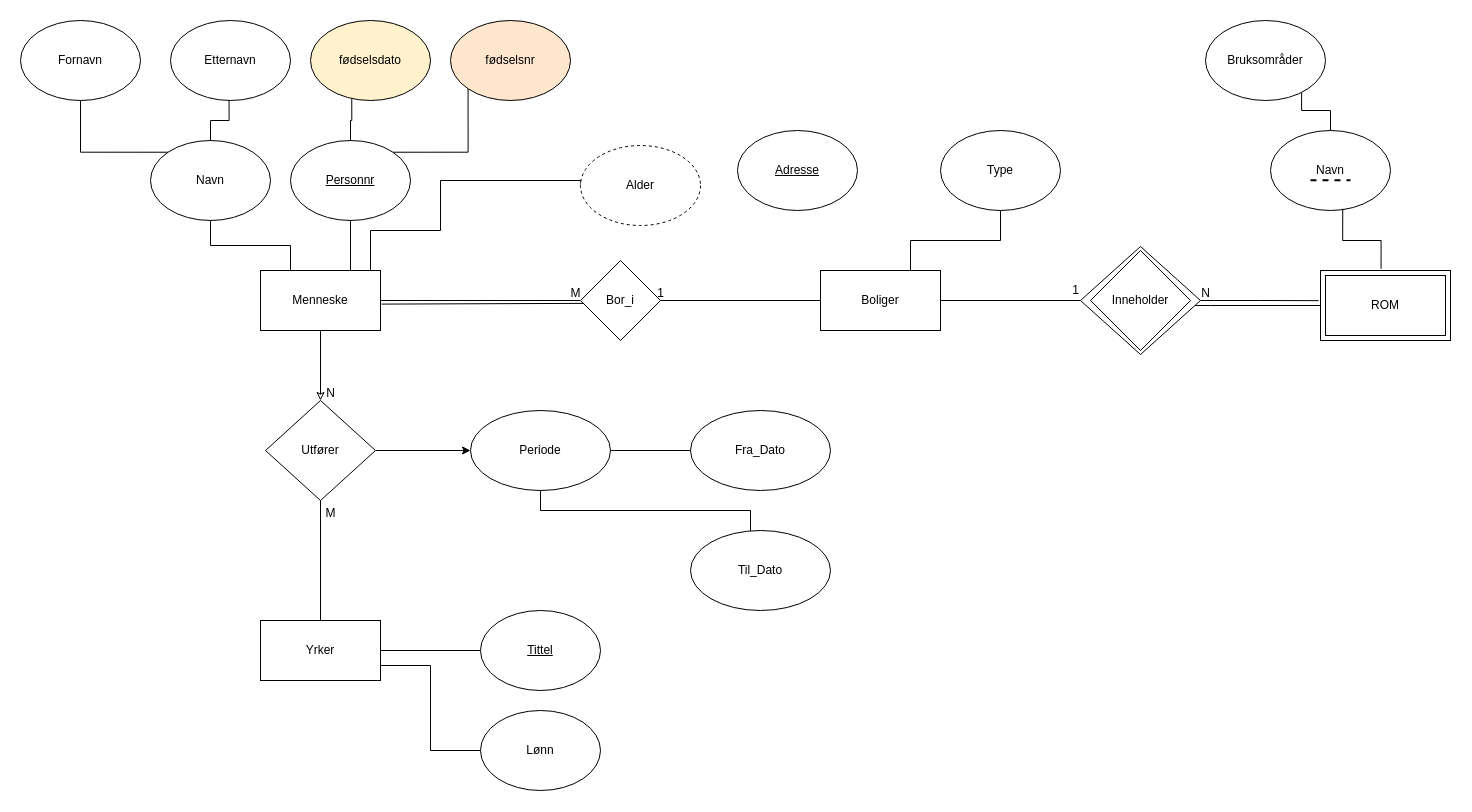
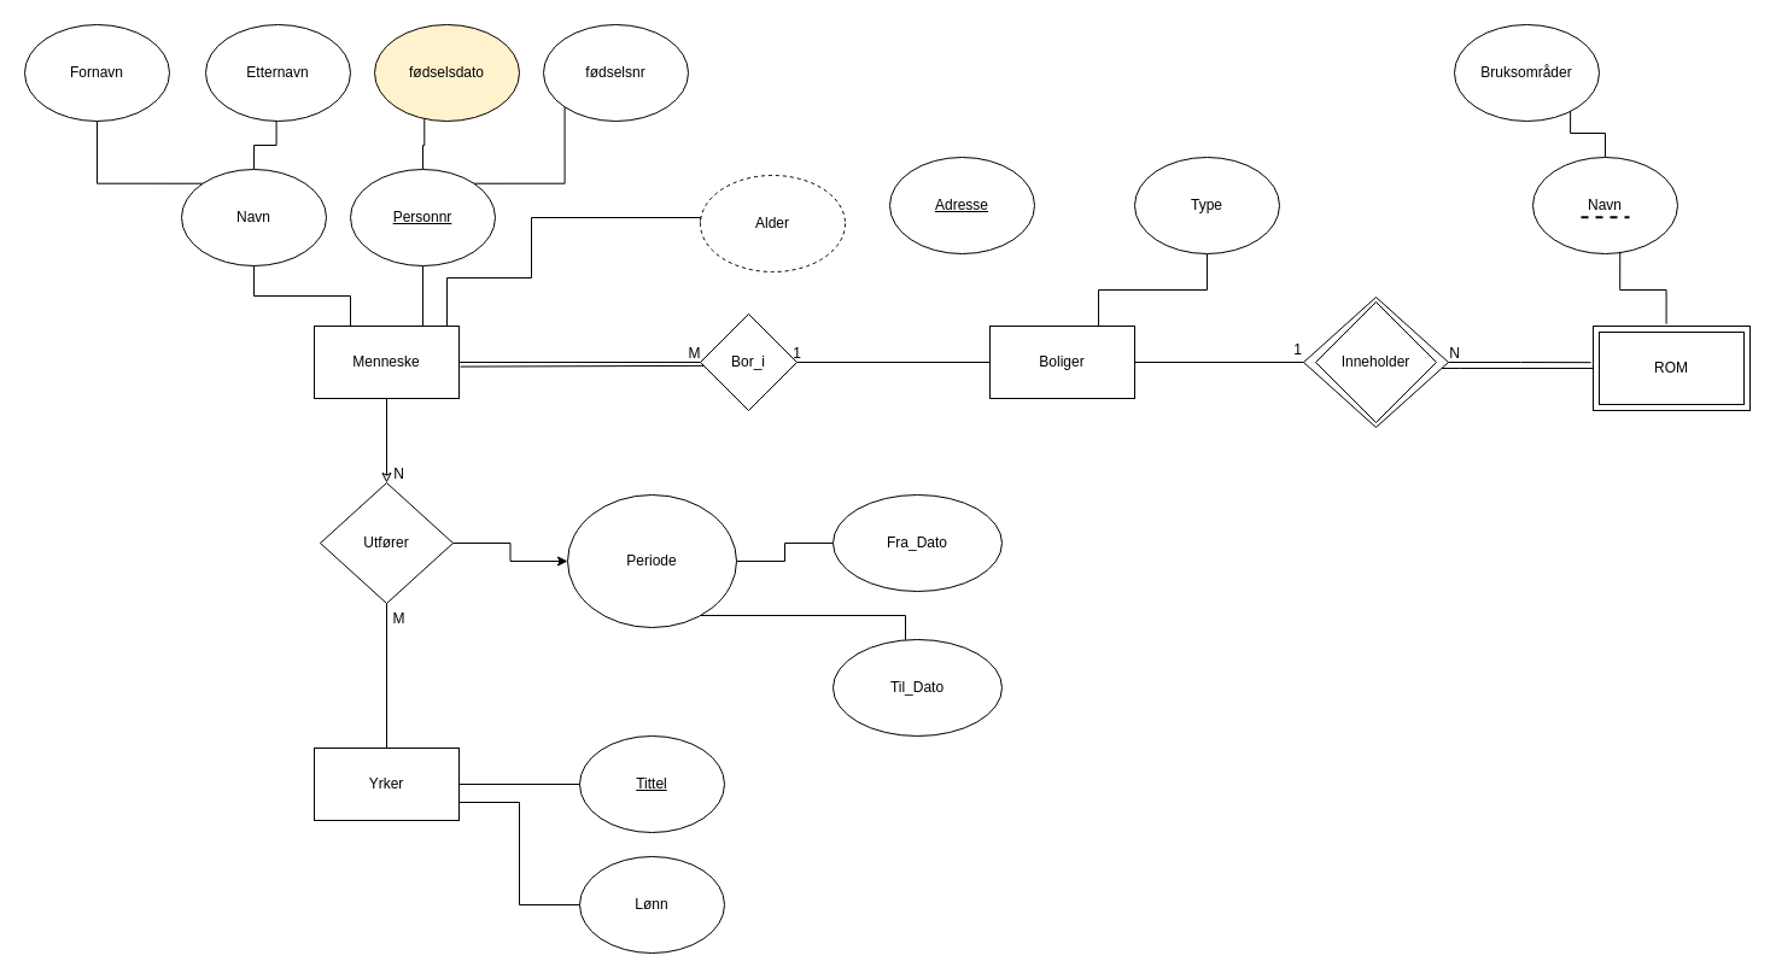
- <mxCell id="17" value="fødselsnr" style="ellipse;whiteSpace=wrap;html=1;fillColor=#ffe6cc;" vertex="1" parent="1"><mxGeometry x="450" y="20" width="120" height="80" as="geometry" /></mxCell>
+ <mxCell id="17" value="fødselsnr" style="ellipse;whiteSpace=wrap;html=1;" vertex="1" parent="1"><mxGeometry x="450" y="20" width="120" height="80" as="geometry" /></mxCell>
- <mxCell id="50" value="Periode" style="ellipse;whiteSpace=wrap;html=1;rounded=0;" vertex="1" parent="1"><mxGeometry x="470" y="410" width="140" height="80" as="geometry" /></mxCell>
+ <mxCell id="50" value="Periode" style="ellipse;whiteSpace=wrap;html=1;rounded=0;" vertex="1" parent="1"><mxGeometry x="470" y="410" width="140" height="110" as="geometry" /></mxCell>
